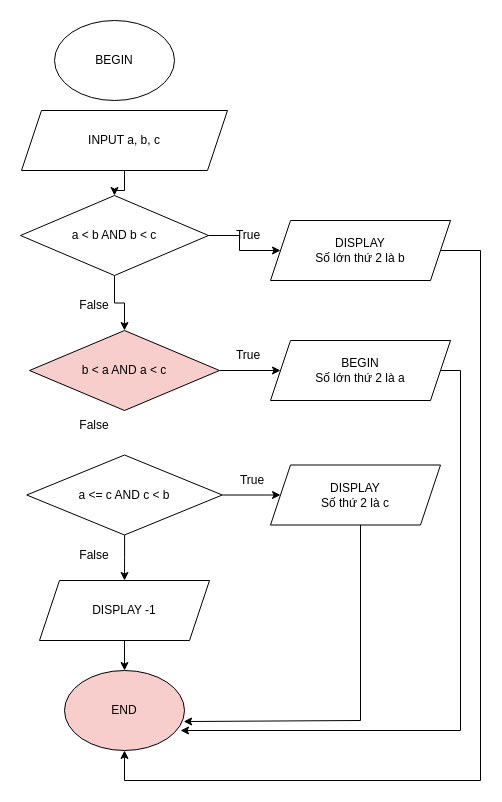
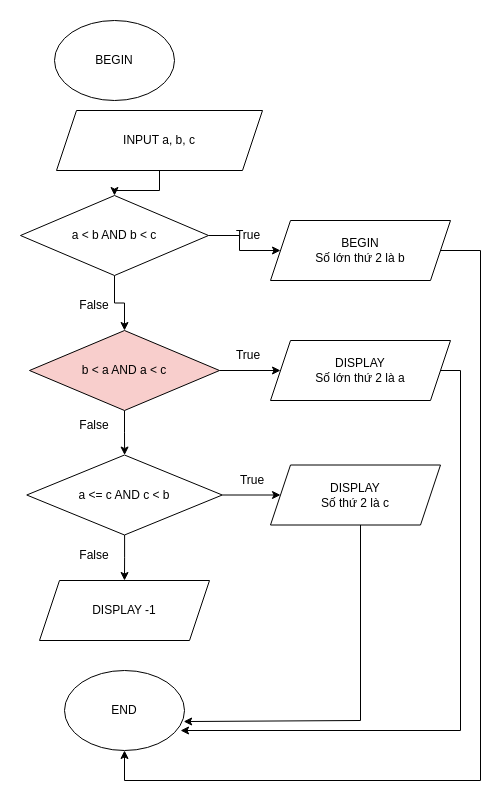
- <mxCell id="4" value="INPUT a, b, c" style="shape=parallelogram;perimeter=parallelogramPerimeter;whiteSpace=wrap;html=1;fixedSize=1;" vertex="1" parent="1"><mxGeometry x="21" y="110" width="206" height="60" as="geometry" /></mxCell>
+ <mxCell id="4" value="INPUT a, b, c" style="shape=parallelogram;perimeter=parallelogramPerimeter;whiteSpace=wrap;html=1;fixedSize=1;" vertex="1" parent="1"><mxGeometry x="56" y="110" width="206" height="60" as="geometry" /></mxCell>
- <mxCell id="9" value="DISPLAY&lt;br&gt;Số lớn thứ 2 là b" style="shape=parallelogram;perimeter=parallelogramPerimeter;whiteSpace=wrap;html=1;fixedSize=1;" vertex="1" parent="1"><mxGeometry x="270" y="220" width="180" height="60" as="geometry" /></mxCell>
+ <mxCell id="9" value="BEGIN&lt;br&gt;Số lớn thứ 2 là b" style="shape=parallelogram;perimeter=parallelogramPerimeter;whiteSpace=wrap;html=1;fixedSize=1;" vertex="1" parent="1"><mxGeometry x="270" y="220" width="180" height="60" as="geometry" /></mxCell>
- <mxCell id="14" value="BEGIN&lt;br&gt;Số lớn thứ 2 là a" style="shape=parallelogram;perimeter=parallelogramPerimeter;whiteSpace=wrap;html=1;fixedSize=1;" vertex="1" parent="1"><mxGeometry x="270" y="340" width="180" height="60" as="geometry" /></mxCell>
+ <mxCell id="14" value="DISPLAY&lt;br&gt;Số lớn thứ 2 là a" style="shape=parallelogram;perimeter=parallelogramPerimeter;whiteSpace=wrap;html=1;fixedSize=1;" vertex="1" parent="1"><mxGeometry x="270" y="340" width="180" height="60" as="geometry" /></mxCell>
+ <mxCell id="11" value="" style="edgeStyle=orthogonalEdgeStyle;rounded=0;orthogonalLoop=1;jettySize=auto;html=1;" edge="1" parent="1" source="12" target="17"><mxGeometry relative="1" as="geometry" /></mxCell>
- <mxCell id="20" value="" style="edgeStyle=orthogonalEdgeStyle;rounded=0;orthogonalLoop=1;jettySize=auto;html=1;" edge="1" parent="1" source="21" target="22"><mxGeometry relative="1" as="geometry" /></mxCell>
- <mxCell id="22" value="END" style="ellipse;whiteSpace=wrap;html=1;fillColor=#f8cecc;" vertex="1" parent="1"><mxGeometry x="64" y="670" width="120" height="80" as="geometry" /></mxCell>
+ <mxCell id="22" value="END" style="ellipse;whiteSpace=wrap;html=1;" vertex="1" parent="1"><mxGeometry x="64" y="670" width="120" height="80" as="geometry" /></mxCell>
